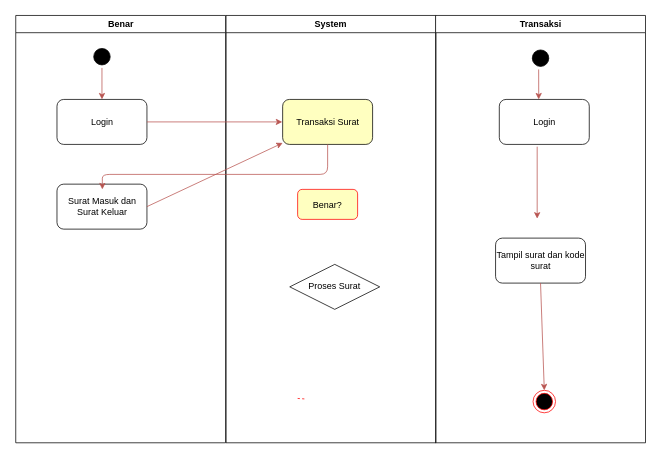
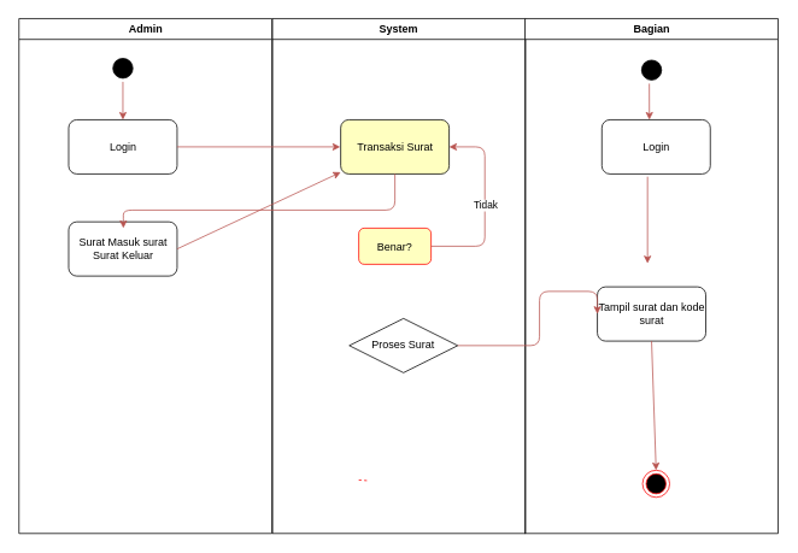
- <mxCell id="2" value="Benar" style="swimlane;whiteSpace=wrap" parent="1" vertex="1"><mxGeometry x="20.5" y="20" width="280" height="570" as="geometry" /></mxCell>
+ <mxCell id="2" value="Admin" style="swimlane;whiteSpace=wrap" parent="1" vertex="1"><mxGeometry x="20.5" y="20" width="280" height="570" as="geometry" /></mxCell>
- <mxCell id="14" value="Transaksi" style="swimlane;whiteSpace=wrap" parent="1" vertex="1"><mxGeometry x="580.5" y="20" width="280" height="570" as="geometry" /></mxCell>
+ <mxCell id="14" value="Bagian" style="swimlane;whiteSpace=wrap" parent="1" vertex="1"><mxGeometry x="580.5" y="20" width="280" height="570" as="geometry" /></mxCell>
+ <mxCell id="11" value="" style="endArrow=classic;html=1;edgeStyle=orthogonalEdgeStyle;exitX=1;exitY=0.5;exitDx=0;exitDy=0;fillColor=#f8cecc;strokeColor=#b85450;entryX=1;entryY=0.5;entryDx=0;entryDy=0;" edge="1" parent="7" source="8" target="10"><mxGeometry relative="1" as="geometry"><mxPoint x="130" y="212" as="sourcePoint" /><mxPoint x="200" y="142" as="targetPoint" /><Array as="points"><mxPoint x="235" y="252" /><mxPoint x="235" y="142" /></Array></mxGeometry></mxCell>
+ <mxCell id="12" value="Tidak" style="edgeLabel;resizable=0;html=1;align=center;verticalAlign=middle;" connectable="0" vertex="1" parent="11"><mxGeometry relative="1" as="geometry" /></mxCell>
- <mxCell id="5" value="Surat Masuk dan Surat Keluar" style="rounded=1;whiteSpace=wrap;html=1;" vertex="1" parent="2"><mxGeometry x="55" y="225" width="120" height="60" as="geometry" /></mxCell>
+ <mxCell id="5" value="Surat Masuk surat Surat Keluar" style="rounded=1;whiteSpace=wrap;html=1;" vertex="1" parent="2"><mxGeometry x="55" y="225" width="120" height="60" as="geometry" /></mxCell>
+ <mxCell id="25" value="" style="endArrow=classic;html=1;edgeStyle=orthogonalEdgeStyle;exitX=1;exitY=0.5;exitDx=0;exitDy=0;entryX=0;entryY=0.5;entryDx=0;entryDy=0;fillColor=#f8cecc;strokeColor=#b85450;" edge="1" parent="1" source="13" target="19"><mxGeometry width="50" height="50" relative="1" as="geometry"><mxPoint x="516" y="382" as="sourcePoint" /><mxPoint x="666" y="322" as="targetPoint" /><Array as="points"><mxPoint x="596.5" y="382" /><mxPoint x="596.5" y="322" /></Array></mxGeometry></mxCell>
